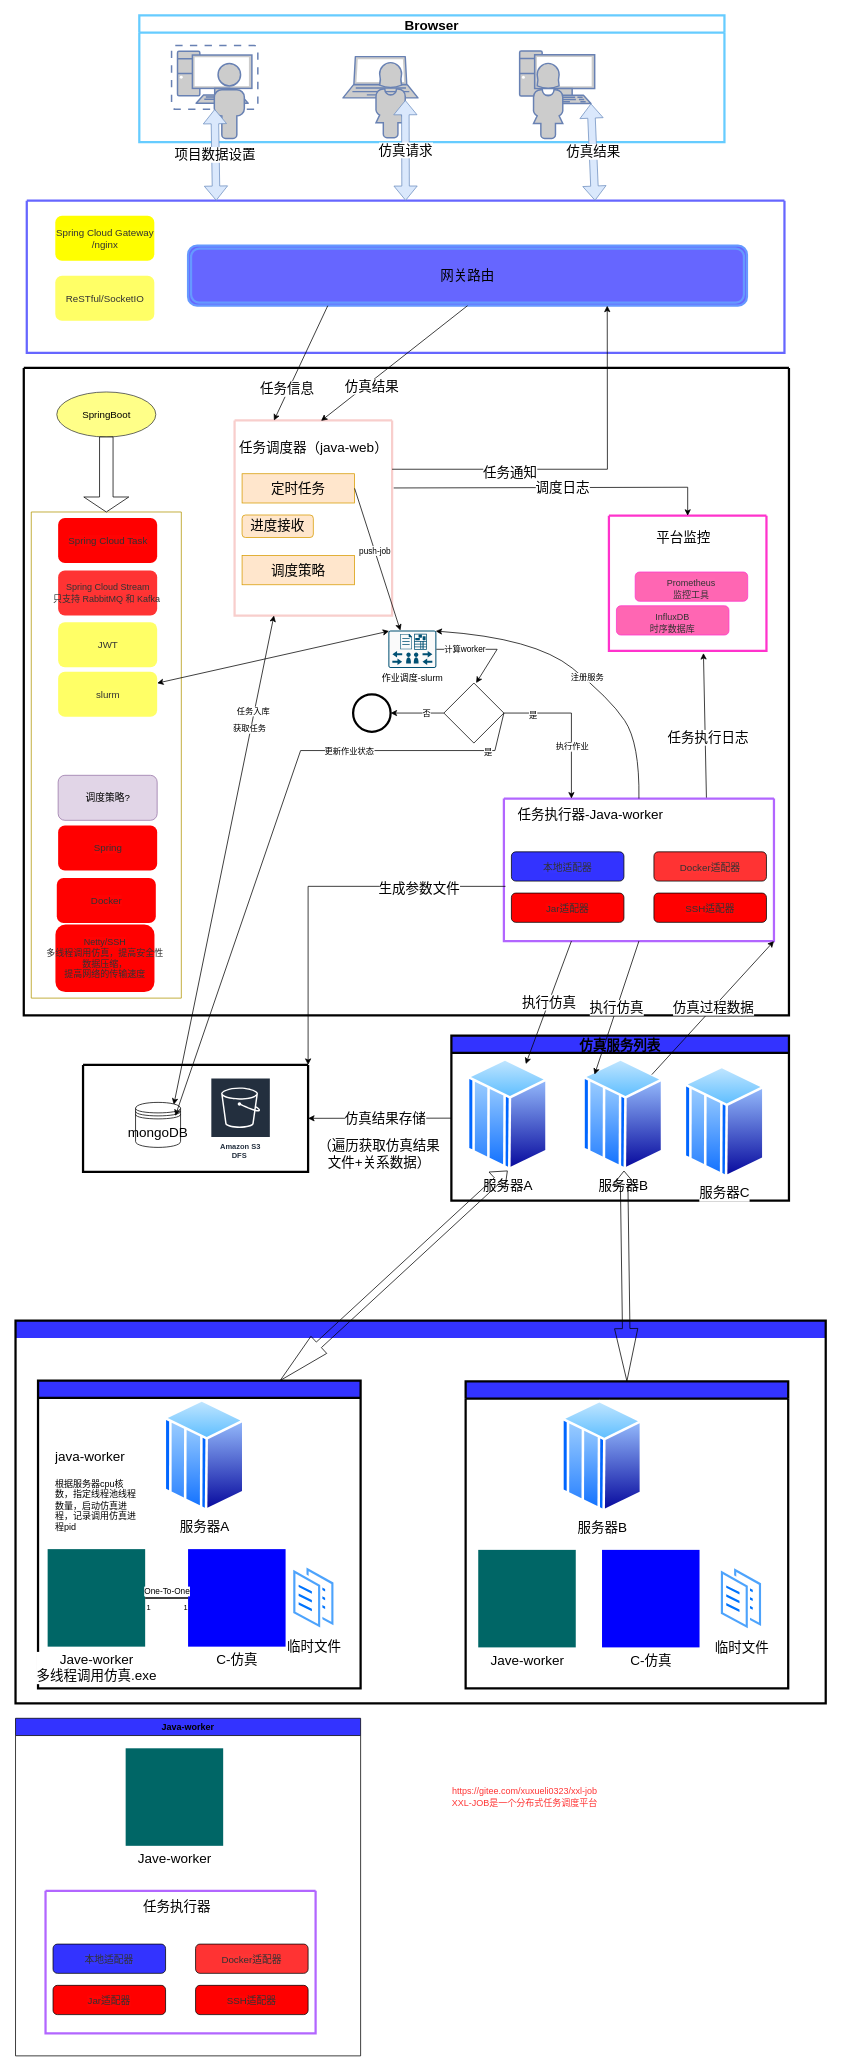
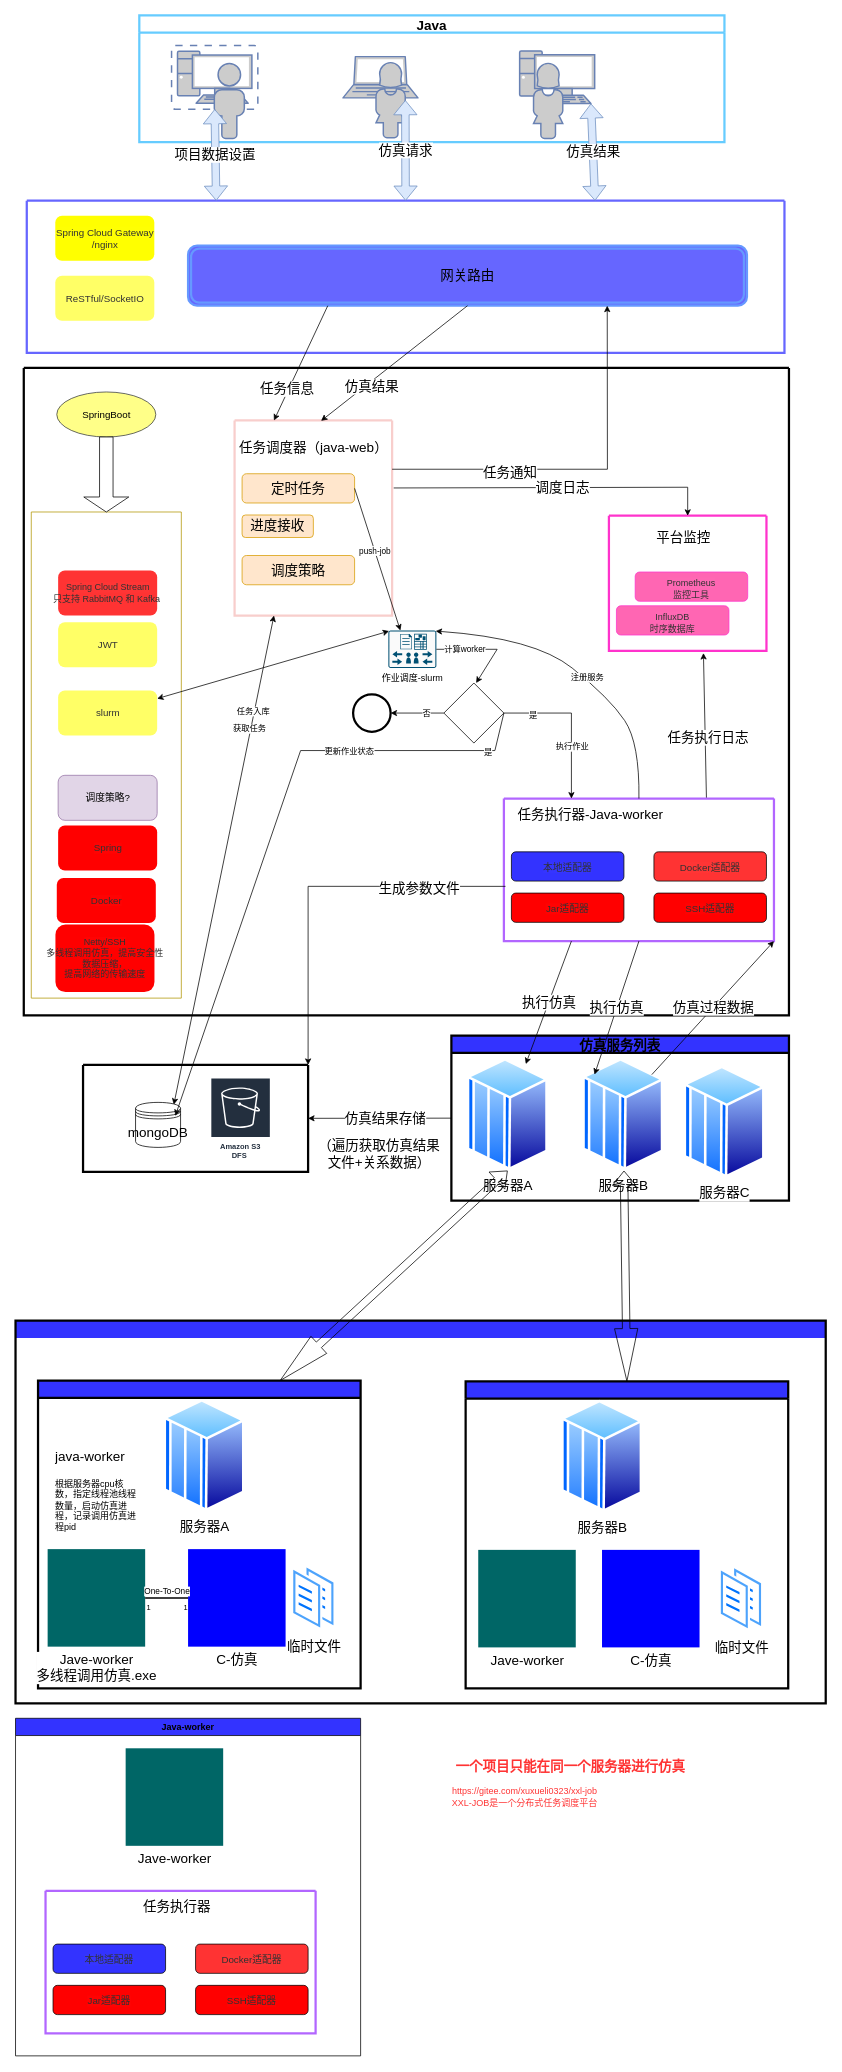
- <mxCell id="2" value="Browser" style="swimlane;strokeColor=#66ccff;strokeWidth=3;fontSize=18;" vertex="1" parent="1"><mxGeometry x="185" y="20" width="780" height="169" as="geometry" /></mxCell>
+ <mxCell id="2" value="Java" style="swimlane;strokeColor=#66ccff;strokeWidth=3;fontSize=18;" vertex="1" parent="1"><mxGeometry x="185" y="20" width="780" height="169" as="geometry" /></mxCell>
- <mxCell id="18" value="定时任务" style="whiteSpace=wrap;html=1;fontSize=18;fillColor=#ffe6cc;strokeColor=#d79b00;rounded=0;" vertex="1" parent="17"><mxGeometry x="10" y="71" width="150" height="39" as="geometry" /></mxCell>
+ <mxCell id="18" value="定时任务" style="rounded=1;whiteSpace=wrap;html=1;fontSize=18;fillColor=#ffe6cc;strokeColor=#d79b00;" vertex="1" parent="17"><mxGeometry x="10" y="71" width="150" height="39" as="geometry" /></mxCell>
- <mxCell id="37" value="&lt;span style=&quot;color: rgb(50 , 50 , 50) ; font-size: 13px ; background-color: rgba(255 , 255 , 255 , 0.01)&quot;&gt;Spring Cloud Task&lt;/span&gt;" style="rounded=1;align=center;fillColor=#FF0000;strokeColor=none;html=1;fontColor=#596780;fontSize=12" vertex="1" parent="36"><mxGeometry x="35.8" y="8" width="132" height="60" as="geometry" /></mxCell>
- <mxCell id="21" value="调度策略" style="whiteSpace=wrap;html=1;fontSize=18;fillColor=#ffe6cc;strokeColor=#d79b00;fontColor=default;rounded=0;" vertex="1" parent="17"><mxGeometry x="10" y="180" width="150" height="39" as="geometry" /></mxCell>
+ <mxCell id="21" value="调度策略" style="rounded=1;whiteSpace=wrap;html=1;fontSize=18;fillColor=#ffe6cc;strokeColor=#d79b00;fontColor=default;" vertex="1" parent="17"><mxGeometry x="10" y="180" width="150" height="39" as="geometry" /></mxCell>
- <mxCell id="44" value="&lt;font color=&quot;#323232&quot;&gt;&lt;span style=&quot;font-size: 13px ; background-color: rgba(255 , 255 , 255 , 0.01)&quot;&gt;slurm&lt;/span&gt;&lt;/font&gt;" style="rounded=1;align=center;fillColor=#ffff66;strokeColor=none;html=1;fontColor=#596780;fontSize=12" vertex="1" parent="36"><mxGeometry x="35.8" y="213" width="132" height="60" as="geometry" /></mxCell>
+ <mxCell id="44" value="&lt;font color=&quot;#323232&quot;&gt;&lt;span style=&quot;font-size: 13px ; background-color: rgba(255 , 255 , 255 , 0.01)&quot;&gt;slurm&lt;/span&gt;&lt;/font&gt;" style="rounded=1;align=center;fillColor=#ffff66;strokeColor=none;html=1;fontColor=#596780;fontSize=12" vertex="1" parent="36"><mxGeometry x="35.8" y="238" width="132" height="60" as="geometry" /></mxCell>
+ <mxCell id="115" value="&lt;b&gt;&lt;font style=&quot;font-size: 18px&quot; color=&quot;#ff3333&quot;&gt;一个项目只能在同一个服务器进行仿真&lt;/font&gt;&lt;/b&gt;" style="text;html=1;align=center;verticalAlign=middle;whiteSpace=wrap;rounded=0;labelBackgroundColor=default;fontColor=default;" vertex="1" parent="1"><mxGeometry x="590" y="2340" width="340" height="30" as="geometry" /></mxCell>
